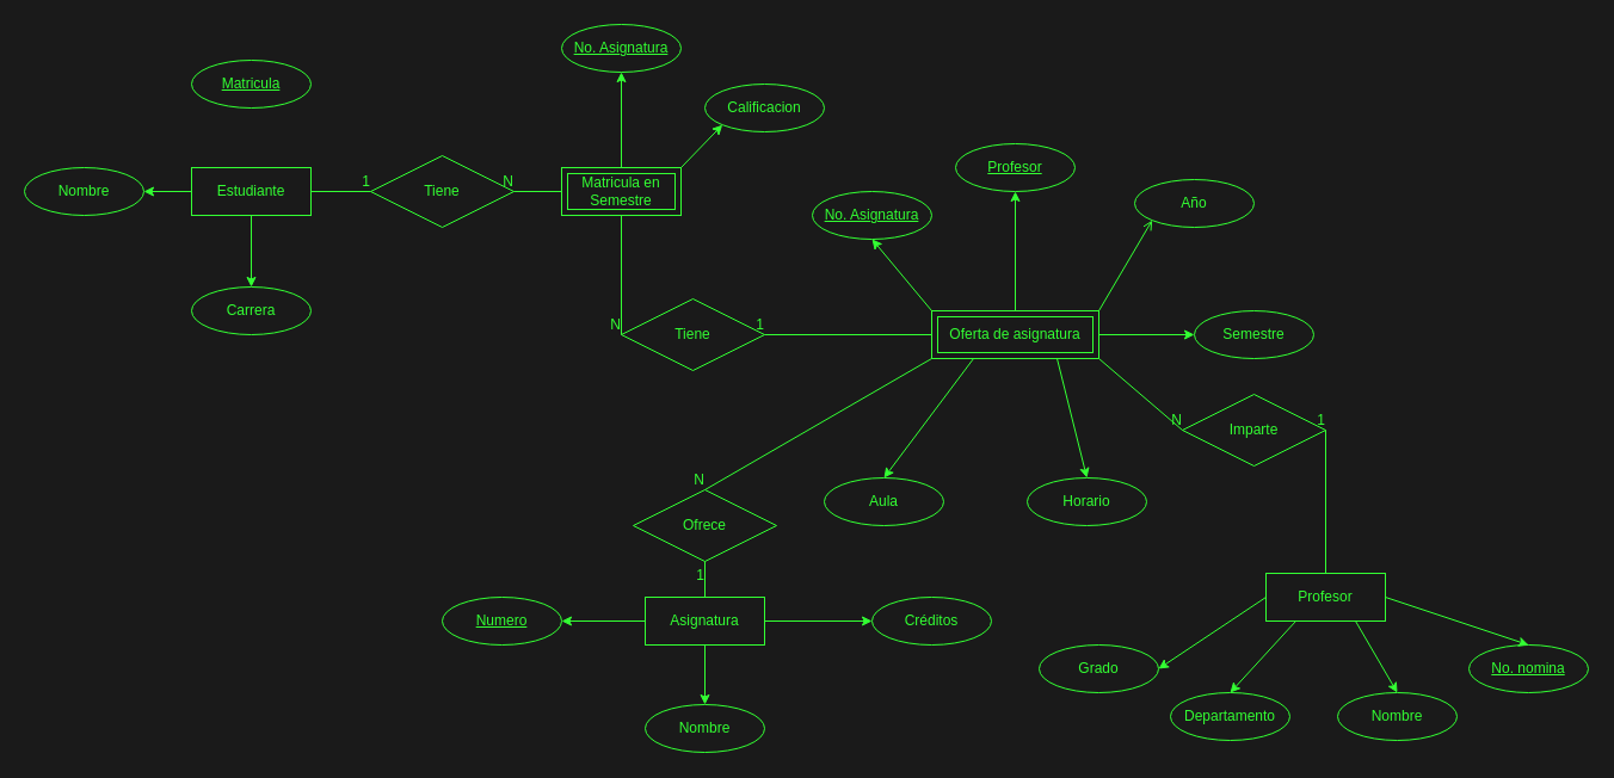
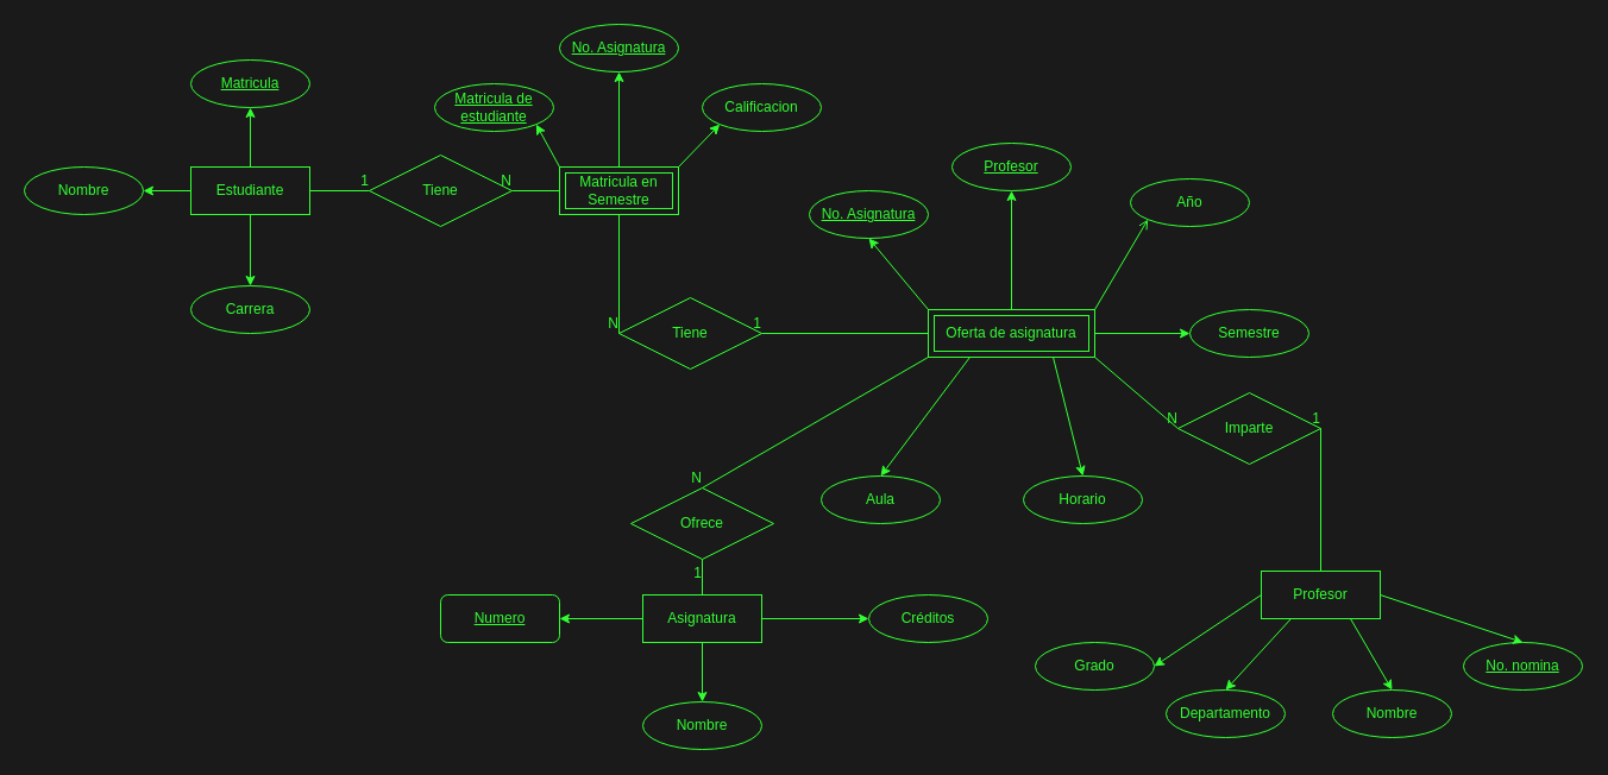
+ <mxCell id="48" value="Matricula de estudiante" style="ellipse;whiteSpace=wrap;html=1;align=center;fontStyle=4;fillColor=none;fontColor=#33FF33;strokeColor=#33FF33;" parent="1" vertex="1"><mxGeometry x="365" y="70" width="100" height="40" as="geometry" /></mxCell>
+ <mxCell id="15" style="edgeStyle=none;html=1;exitX=0.5;exitY=0;exitDx=0;exitDy=0;entryX=0.5;entryY=1;entryDx=0;entryDy=0;strokeColor=#33FF33;fontColor=#33FF33;fillColor=none;" edge="1" parent="1" source="16" target="22"><mxGeometry relative="1" as="geometry" /></mxCell>
+ <mxCell id="63" style="edgeStyle=none;html=1;exitX=0;exitY=0;exitDx=0;exitDy=0;entryX=1;entryY=1;entryDx=0;entryDy=0;strokeColor=#33FF33;fontColor=#33FF33;fillColor=none;" edge="1" parent="1" source="64" target="48"><mxGeometry relative="1" as="geometry" /></mxCell>
- <mxCell id="29" value="Numero" style="ellipse;whiteSpace=wrap;html=1;align=center;fontStyle=4;fillColor=none;fontColor=#33FF33;strokeColor=#33FF33;" parent="1" vertex="1"><mxGeometry x="370" y="500" width="100" height="40" as="geometry" /></mxCell>
+ <mxCell id="29" value="Numero" style="whiteSpace=wrap;html=1;align=center;fontStyle=4;fillColor=none;fontColor=#33FF33;strokeColor=#33FF33;rounded=1;" parent="1" vertex="1"><mxGeometry x="370" y="500" width="100" height="40" as="geometry" /></mxCell>
